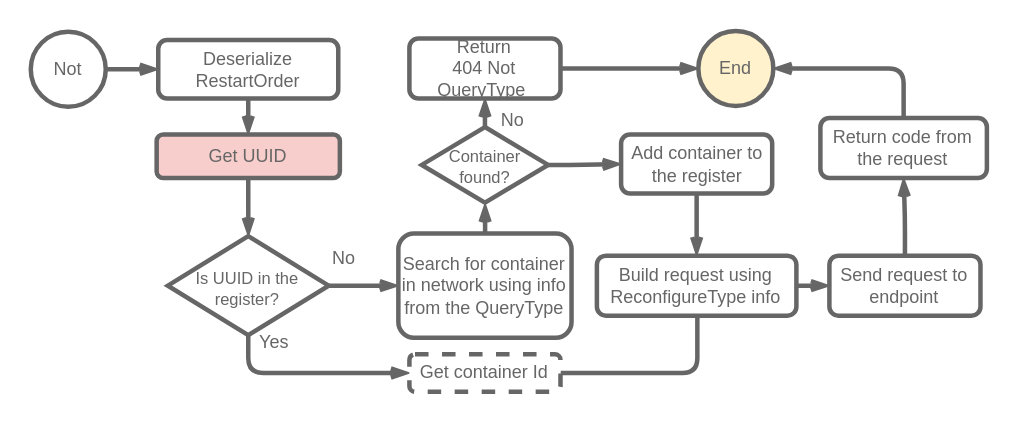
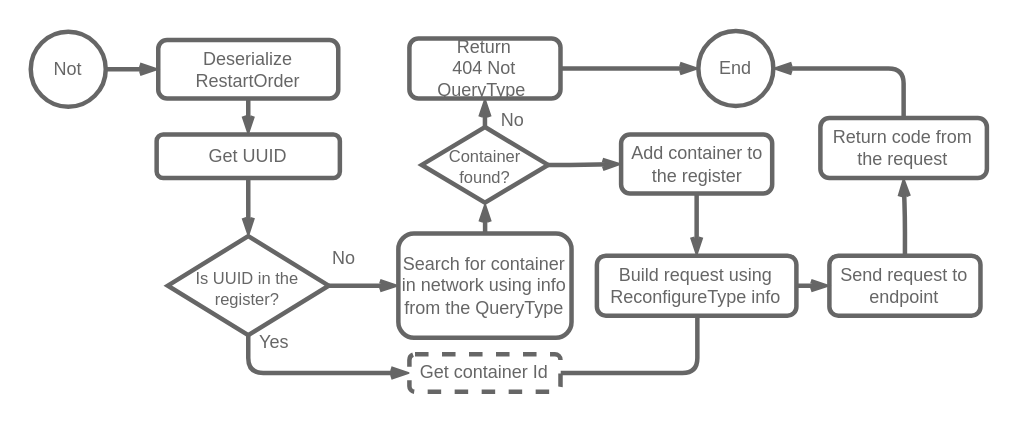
- <mxCell id="13" value="End" style="ellipse;whiteSpace=wrap;html=1;aspect=fixed;strokeColor=#666666;fontColor=#666666;fillColor=#fff2cc;strokeWidth=3;" vertex="1" parent="1"><mxGeometry x="465.06" y="20" width="50" height="50" as="geometry" /></mxCell>
+ <mxCell id="13" value="End" style="ellipse;whiteSpace=wrap;html=1;aspect=fixed;strokeColor=#666666;fontColor=#666666;fillColor=#FFFFFF;strokeWidth=3;" vertex="1" parent="1"><mxGeometry x="465.06" y="20" width="50" height="50" as="geometry" /></mxCell>
- <mxCell id="7" value="Get UUID" style="rounded=1;whiteSpace=wrap;html=1;strokeColor=#666666;fontColor=#666666;fillColor=#f8cecc;strokeWidth=3;" vertex="1" parent="1"><mxGeometry x="103.93" y="89" width="122.15" height="29" as="geometry" /></mxCell>
+ <mxCell id="7" value="Get UUID" style="rounded=1;whiteSpace=wrap;html=1;strokeColor=#666666;fontColor=#666666;fillColor=#FFFFFF;strokeWidth=3;" vertex="1" parent="1"><mxGeometry x="103.93" y="89" width="122.15" height="29" as="geometry" /></mxCell>
